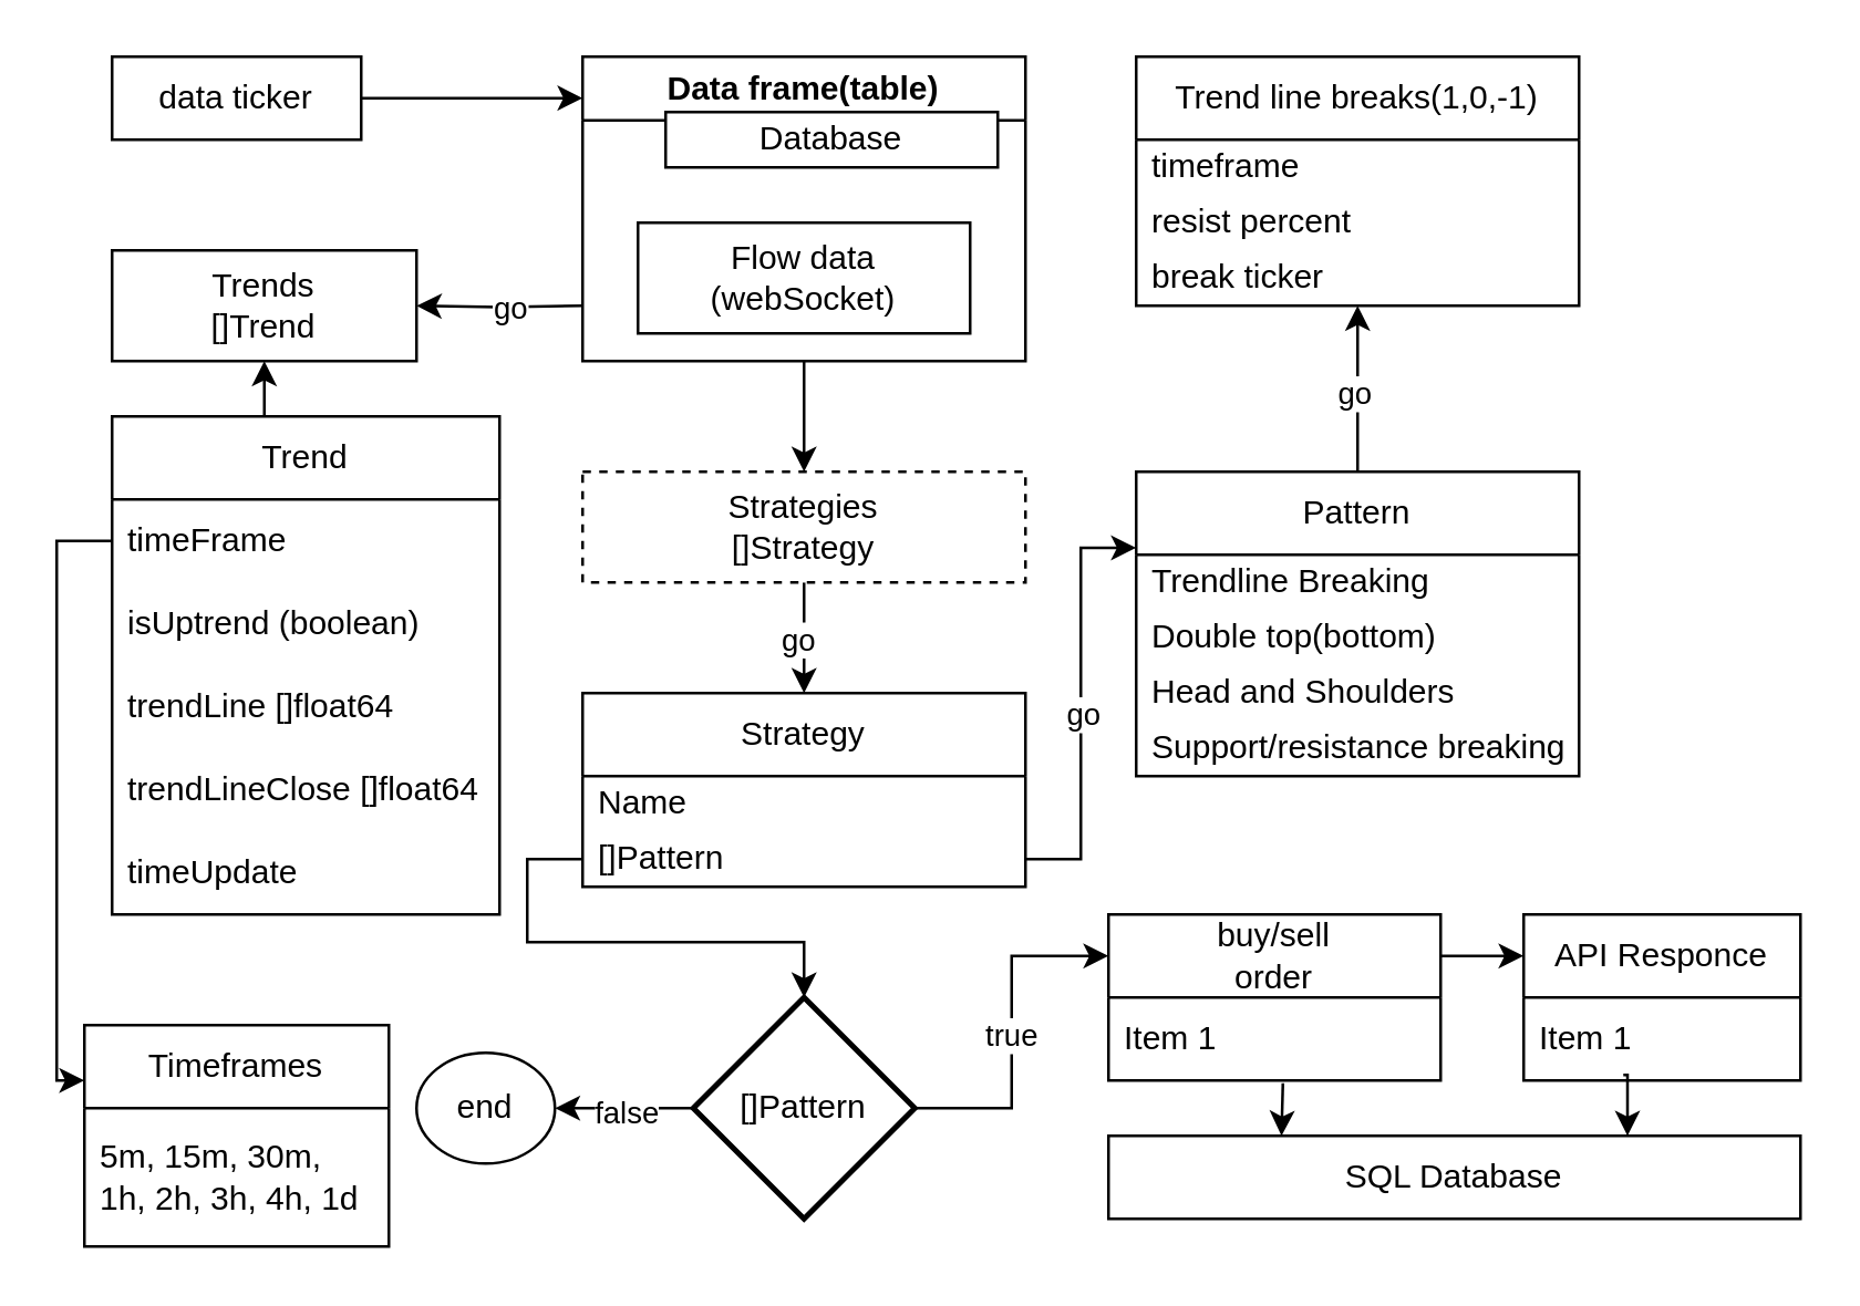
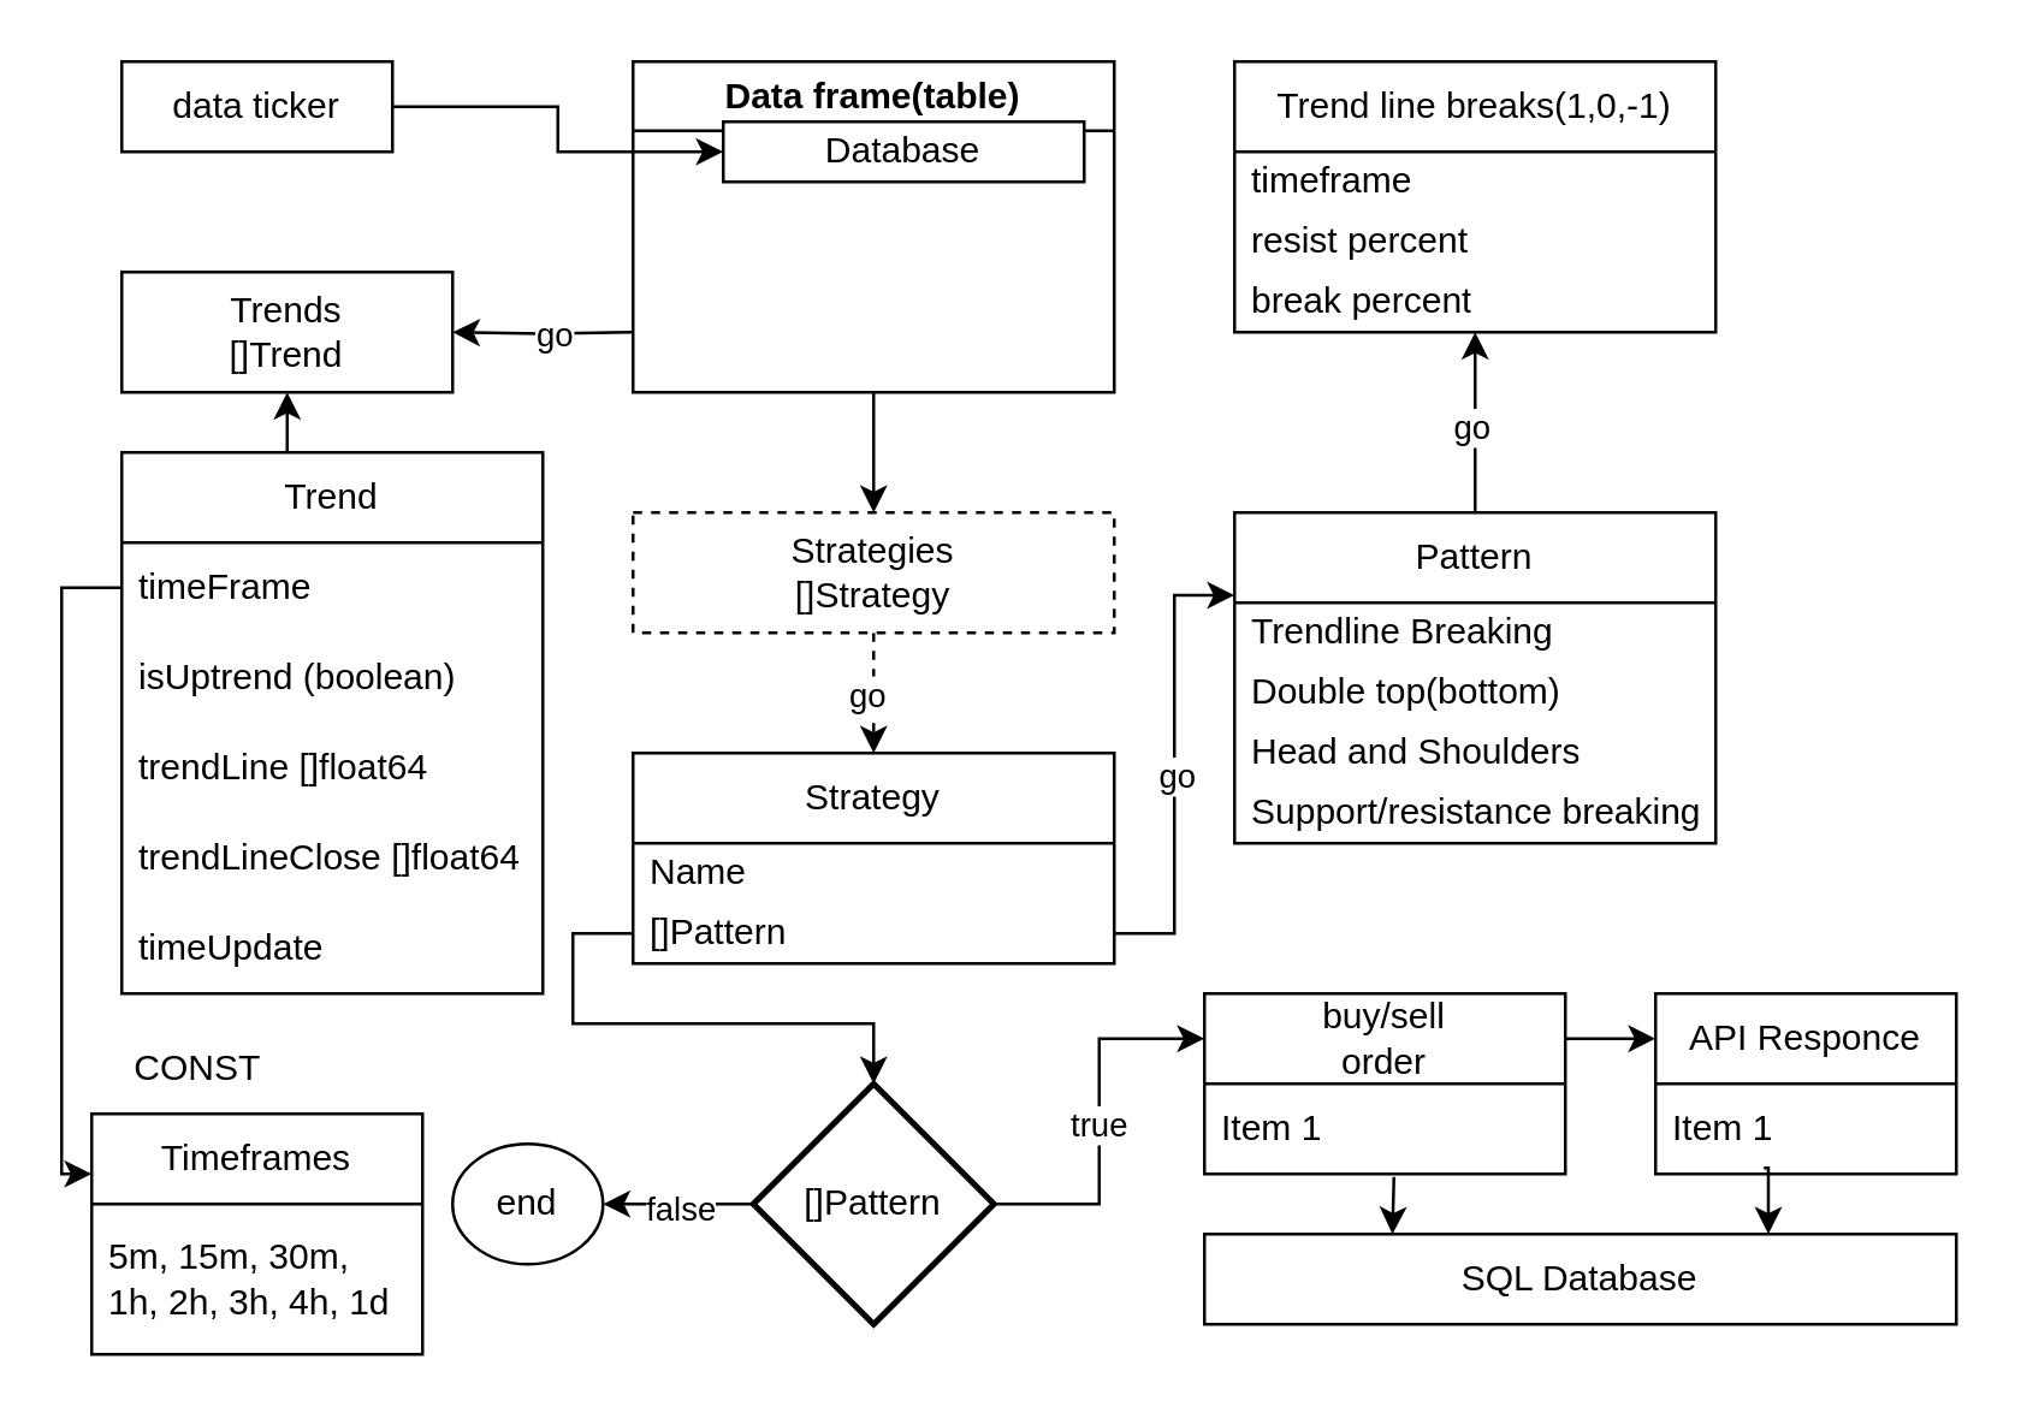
- <mxCell id="28" style="edgeStyle=orthogonalEdgeStyle;rounded=0;orthogonalLoop=1;jettySize=auto;html=1;exitX=1;exitY=0.5;exitDx=0;exitDy=0;entryX=0;entryY=0.136;entryDx=0;entryDy=0;entryPerimeter=0;" parent="1" source="24" target="5" edge="1"><mxGeometry relative="1" as="geometry" /></mxCell>
+ <mxCell id="28" style="edgeStyle=orthogonalEdgeStyle;rounded=0;orthogonalLoop=1;jettySize=auto;html=1;exitX=1;exitY=0.5;exitDx=0;exitDy=0;" parent="1" source="24" target="7" edge="1"><mxGeometry relative="1" as="geometry" /></mxCell>
- <mxCell id="6" value="Flow data&lt;br&gt;(webSocket)" style="rounded=0;whiteSpace=wrap;html=1;" parent="5" vertex="1"><mxGeometry x="20" y="60" width="120" height="40" as="geometry" /></mxCell>
- <mxCell id="23" value="break ticker" style="text;strokeColor=none;fillColor=none;align=left;verticalAlign=middle;spacingLeft=4;spacingRight=4;overflow=hidden;points=[[0,0.5],[1,0.5]];portConstraint=eastwest;rotatable=0;whiteSpace=wrap;html=1;" parent="20" vertex="1"><mxGeometry y="70" width="160" height="20" as="geometry" /></mxCell>
+ <mxCell id="23" value="break percent" style="text;strokeColor=none;fillColor=none;align=left;verticalAlign=middle;spacingLeft=4;spacingRight=4;overflow=hidden;points=[[0,0.5],[1,0.5]];portConstraint=eastwest;rotatable=0;whiteSpace=wrap;html=1;" parent="20" vertex="1"><mxGeometry y="70" width="160" height="20" as="geometry" /></mxCell>
- <mxCell id="25" style="edgeStyle=orthogonalEdgeStyle;rounded=0;orthogonalLoop=1;jettySize=auto;html=1;exitX=0.5;exitY=1;exitDx=0;exitDy=0;entryX=0.5;entryY=0;entryDx=0;entryDy=0;" edge="1" parent="1" source="27" target="32"><mxGeometry relative="1" as="geometry" /></mxCell>
+ <mxCell id="25" style="edgeStyle=orthogonalEdgeStyle;rounded=0;orthogonalLoop=1;jettySize=auto;html=1;exitX=0.5;exitY=1;exitDx=0;exitDy=0;entryX=0.5;entryY=0;entryDx=0;entryDy=0;dashed=1;" edge="1" parent="1" source="27" target="32"><mxGeometry relative="1" as="geometry" /></mxCell>
+ <mxCell id="35" value="CONST" style="text;html=1;align=center;verticalAlign=middle;resizable=0;points=[];autosize=1;strokeColor=none;fillColor=none;" parent="1" vertex="1"><mxGeometry x="30" y="340" width="70" height="30" as="geometry" /></mxCell>
